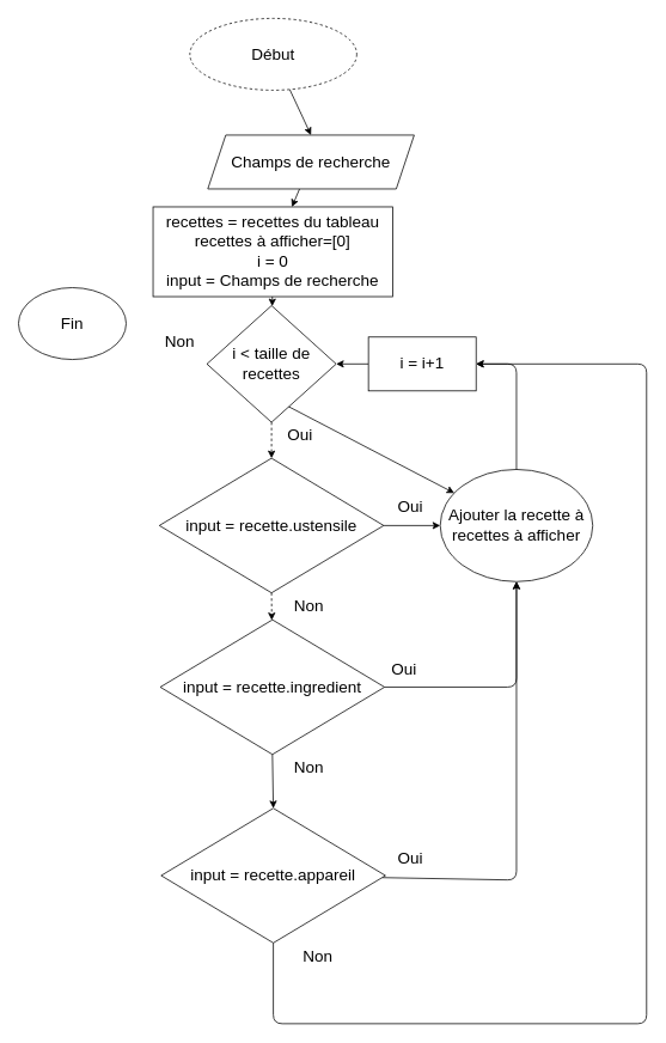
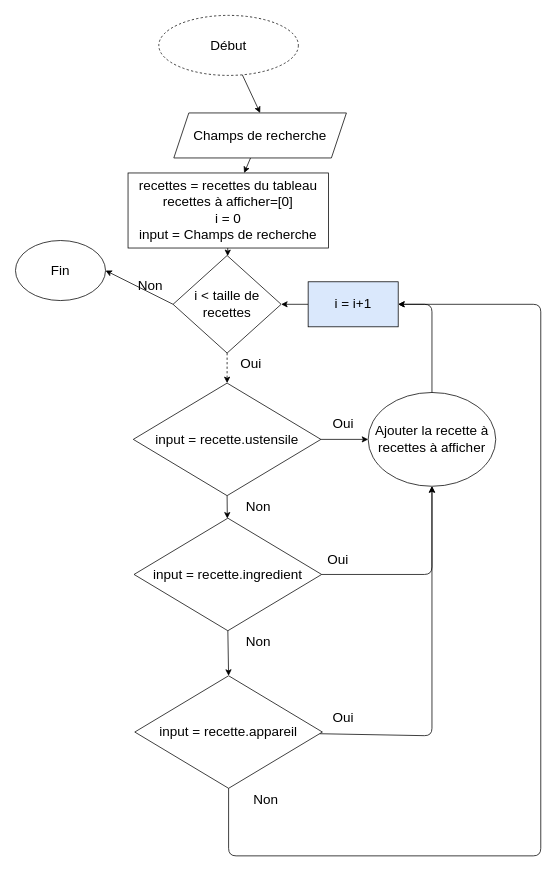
- <mxCell id="29" value="i = i+1" style="rounded=0;whiteSpace=wrap;html=1;fontSize=18;" vertex="1" parent="1"><mxGeometry x="410" y="375" width="120" height="60" as="geometry" /></mxCell>
+ <mxCell id="29" value="i = i+1" style="rounded=0;whiteSpace=wrap;html=1;fontSize=18;fillColor=#dae8fc;" vertex="1" parent="1"><mxGeometry x="410" y="375" width="120" height="60" as="geometry" /></mxCell>
- <mxCell id="9" style="edgeStyle=none;html=1;exitX=0;exitY=0.5;exitDx=0;exitDy=0;fontSize=18;" edge="1" parent="1" source="11" target="25"><mxGeometry relative="1" as="geometry" /></mxCell>
+ <mxCell id="9" style="edgeStyle=none;html=1;exitX=0;exitY=0.5;exitDx=0;exitDy=0;entryX=1;entryY=0.5;entryDx=0;entryDy=0;fontSize=18;" edge="1" parent="1" source="11" target="14"><mxGeometry relative="1" as="geometry" /></mxCell>
- <mxCell id="6" style="edgeStyle=none;html=1;exitX=0.5;exitY=1;exitDx=0;exitDy=0;fontSize=18;dashed=1;" edge="1" parent="1" source="8" target="21"><mxGeometry relative="1" as="geometry" /></mxCell>
+ <mxCell id="6" style="edgeStyle=none;html=1;exitX=0.5;exitY=1;exitDx=0;exitDy=0;fontSize=18;" edge="1" parent="1" source="8" target="21"><mxGeometry relative="1" as="geometry" /></mxCell>
